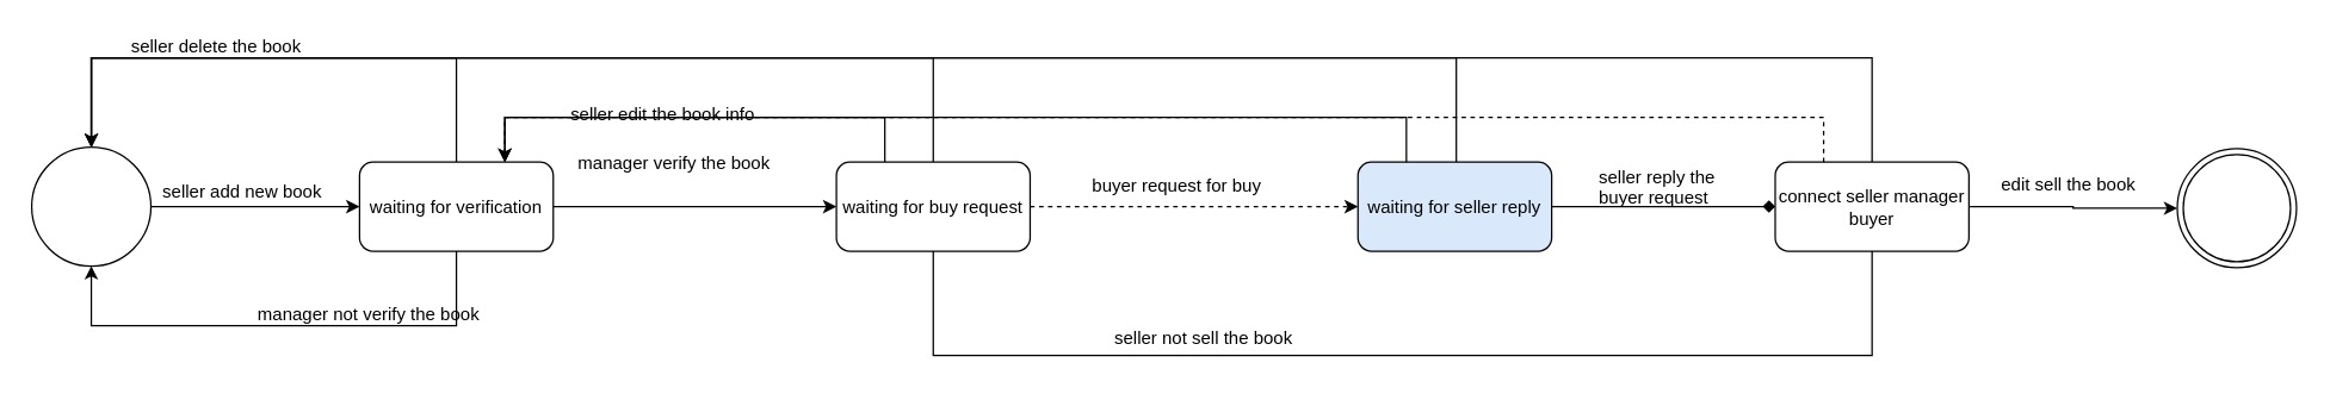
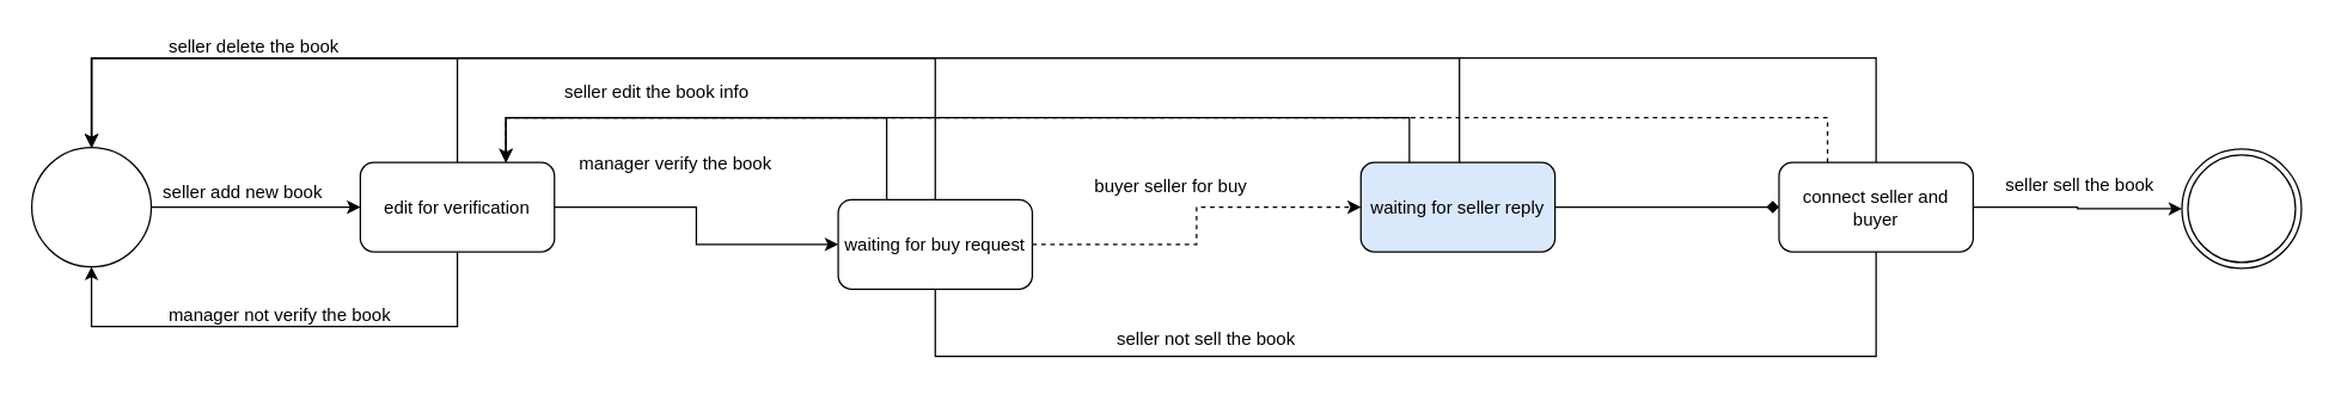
- <mxCell id="13" value="seller delete the book" style="text;html=1;resizable=0;points=[];autosize=1;align=left;verticalAlign=top;spacingTop=-4;" vertex="1" parent="1"><mxGeometry x="85" y="20.5" width="130" height="20" as="geometry" /></mxCell>
+ <mxCell id="13" value="seller delete the book" style="text;html=1;resizable=0;points=[];autosize=1;align=left;verticalAlign=top;spacingTop=-4;" vertex="1" parent="1"><mxGeometry x="110" y="20.5" width="130" height="20" as="geometry" /></mxCell>
- <mxCell id="15" value="seller edit the book info" style="text;html=1;resizable=0;points=[];autosize=1;align=left;verticalAlign=top;spacingTop=-4;" vertex="1" parent="1"><mxGeometry x="380" y="66.5" width="140" height="20" as="geometry" /></mxCell>
+ <mxCell id="15" value="seller edit the book info" style="text;html=1;resizable=0;points=[];autosize=1;align=left;verticalAlign=top;spacingTop=-4;" vertex="1" parent="1"><mxGeometry x="375" y="51.5" width="140" height="20" as="geometry" /></mxCell>
- <mxCell id="26" value="seller reply the &lt;br&gt;buyer request" style="text;html=1;resizable=0;points=[];autosize=1;align=left;verticalAlign=top;spacingTop=-4;" vertex="1" parent="1"><mxGeometry x="1070" y="108.5" width="100" height="30" as="geometry" /></mxCell>
- <mxCell id="27" value="edit sell the book" style="text;html=1;" vertex="1" parent="1"><mxGeometry x="1340" y="109.5" width="100" height="30" as="geometry" /></mxCell>
+ <mxCell id="27" value="seller sell the book" style="text;html=1;" vertex="1" parent="1"><mxGeometry x="1340" y="109.5" width="100" height="30" as="geometry" /></mxCell>
- <mxCell id="20" value="buyer request for buy" style="text;html=1;resizable=0;points=[];autosize=1;align=left;verticalAlign=top;spacingTop=-4;" vertex="1" parent="1"><mxGeometry x="730" y="114.5" width="130" height="20" as="geometry" /></mxCell>
+ <mxCell id="20" value="buyer seller for buy" style="text;html=1;resizable=0;points=[];autosize=1;align=left;verticalAlign=top;spacingTop=-4;" vertex="1" parent="1"><mxGeometry x="730" y="114.5" width="130" height="20" as="geometry" /></mxCell>
- <mxCell id="8" value="waiting for verification" style="rounded=1;whiteSpace=wrap;html=1;" vertex="1" parent="1"><mxGeometry x="240" y="108.5" width="130" height="60" as="geometry" /></mxCell>
+ <mxCell id="8" value="edit for verification" style="rounded=1;whiteSpace=wrap;html=1;" vertex="1" parent="1"><mxGeometry x="240" y="108.5" width="130" height="60" as="geometry" /></mxCell>
- <mxCell id="12" value="waiting for buy request" style="rounded=1;whiteSpace=wrap;html=1;" vertex="1" parent="1"><mxGeometry x="560" y="108.5" width="130" height="60" as="geometry" /></mxCell>
+ <mxCell id="12" value="waiting for buy request" style="rounded=1;whiteSpace=wrap;html=1;" vertex="1" parent="1"><mxGeometry x="560" y="133.5" width="130" height="60" as="geometry" /></mxCell>
- <mxCell id="25" value="connect seller manager buyer" style="rounded=1;whiteSpace=wrap;html=1;" vertex="1" parent="1"><mxGeometry x="1190" y="108.5" width="130" height="60" as="geometry" /></mxCell>
+ <mxCell id="25" value="connect seller and buyer" style="rounded=1;whiteSpace=wrap;html=1;" vertex="1" parent="1"><mxGeometry x="1190" y="108.5" width="130" height="60" as="geometry" /></mxCell>
- <mxCell id="9" value="manager not verify the book" style="text;html=1;resizable=0;points=[];autosize=1;align=left;verticalAlign=top;spacingTop=-4;" vertex="1" parent="1"><mxGeometry x="170" y="200.5" width="160" height="20" as="geometry" /></mxCell>
+ <mxCell id="9" value="manager not verify the book" style="text;html=1;resizable=0;points=[];autosize=1;align=left;verticalAlign=top;spacingTop=-4;" vertex="1" parent="1"><mxGeometry x="110" y="200.5" width="160" height="20" as="geometry" /></mxCell>
